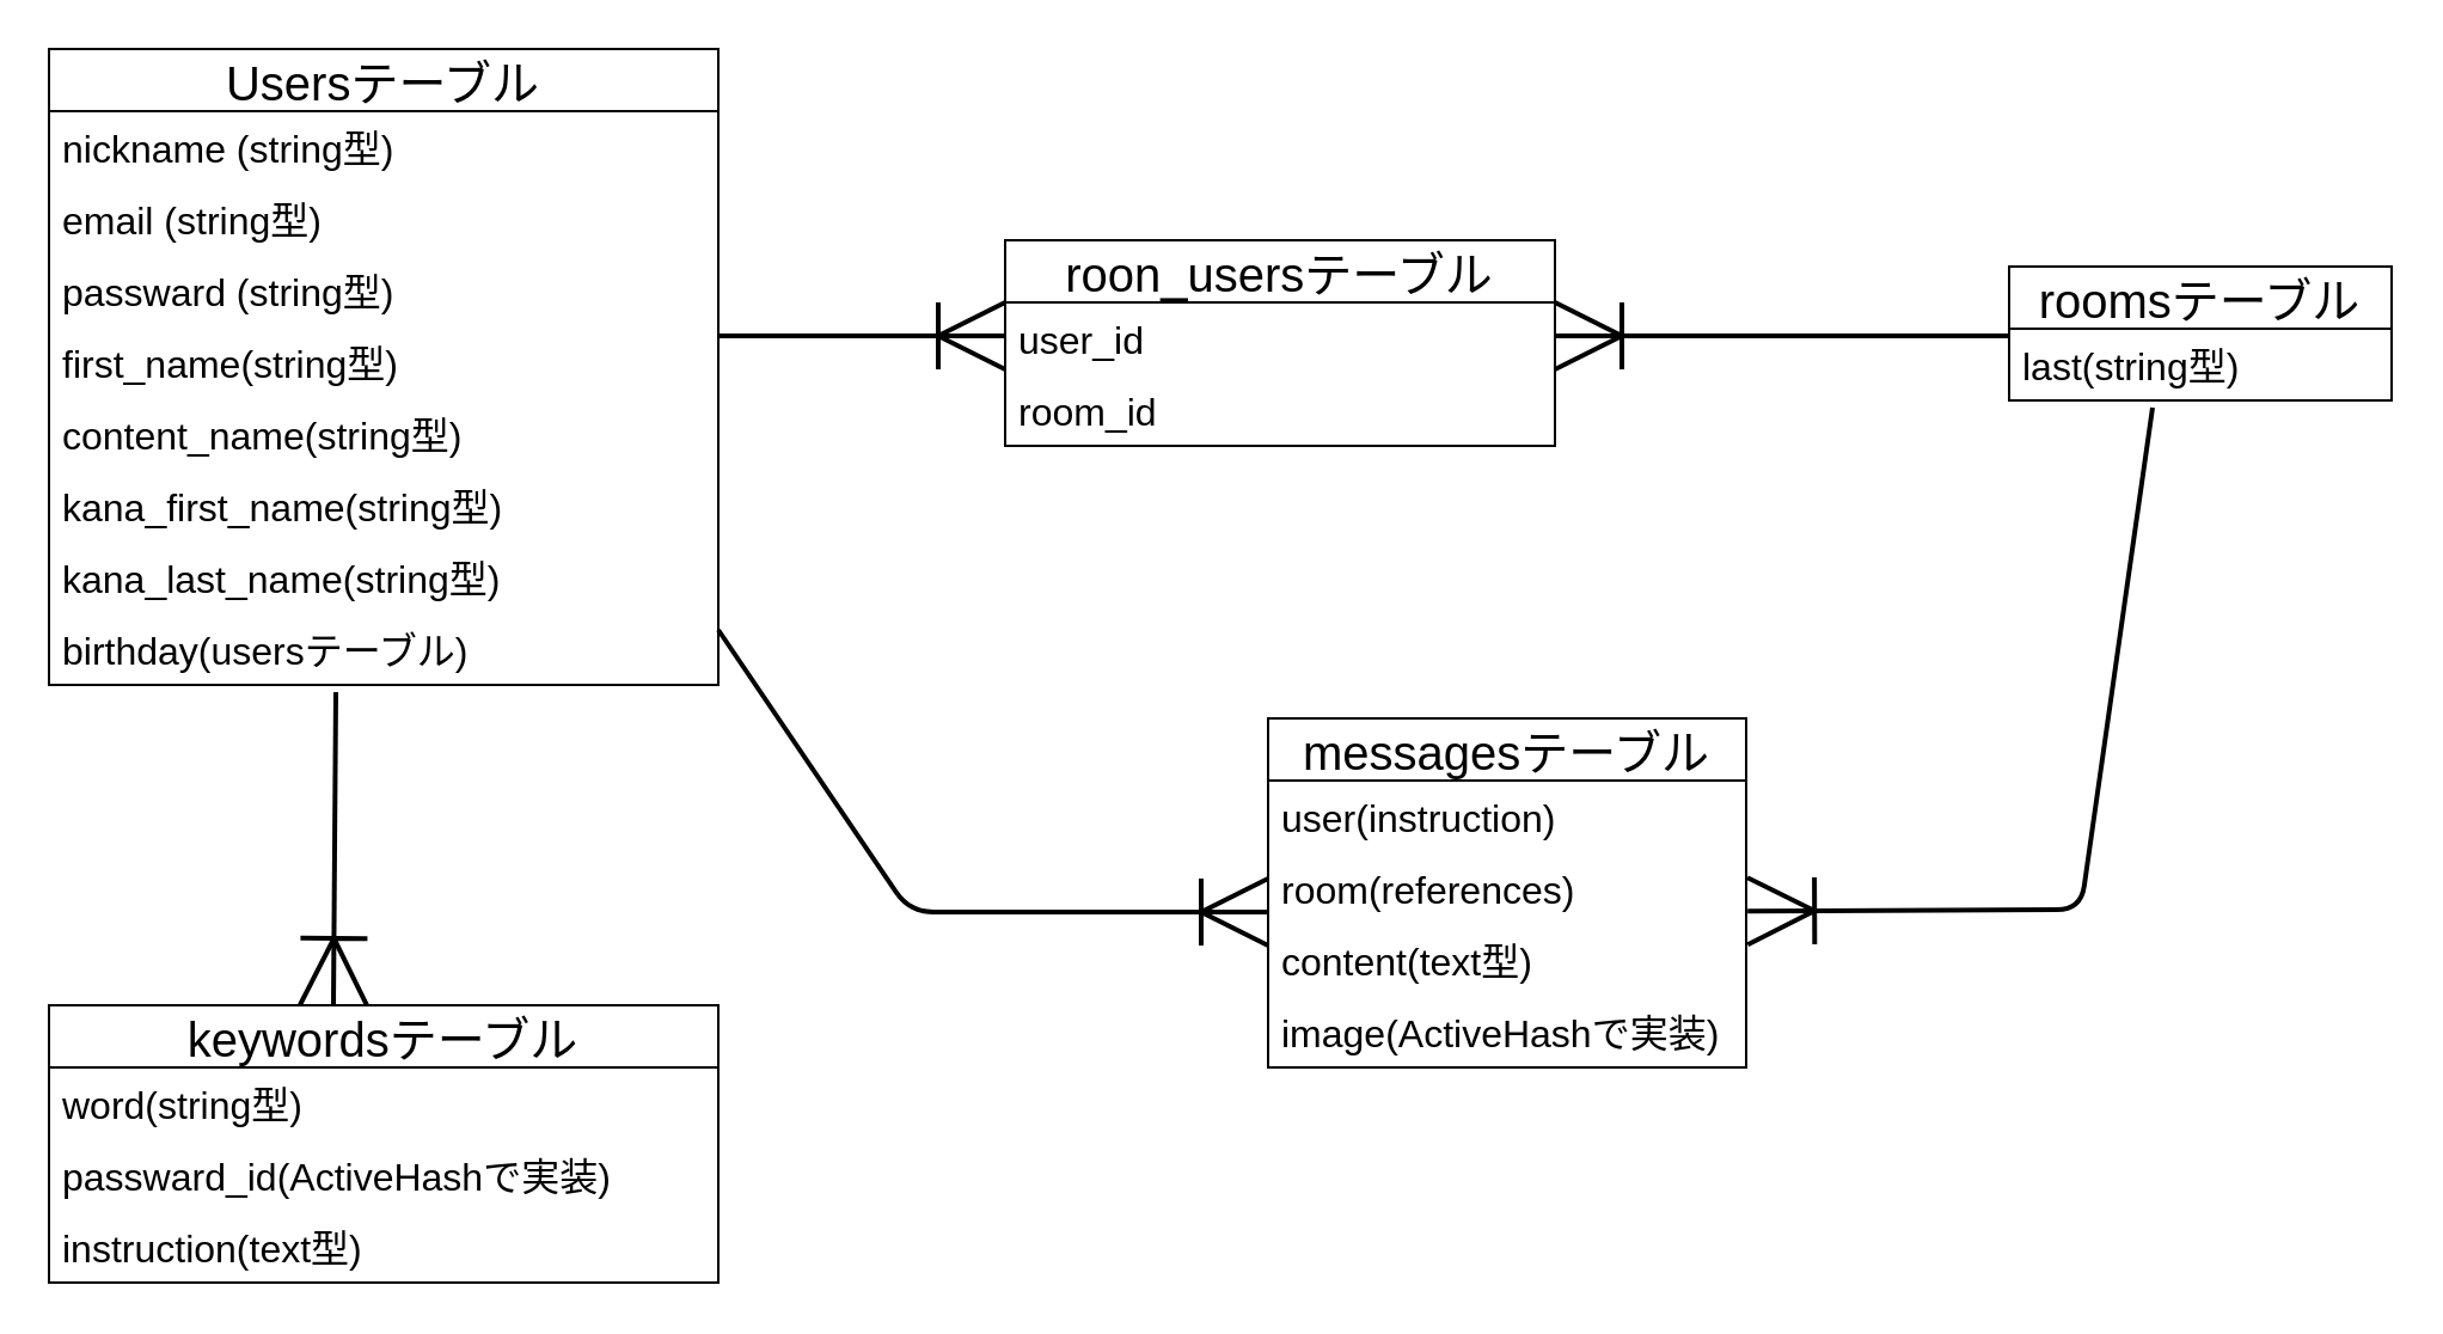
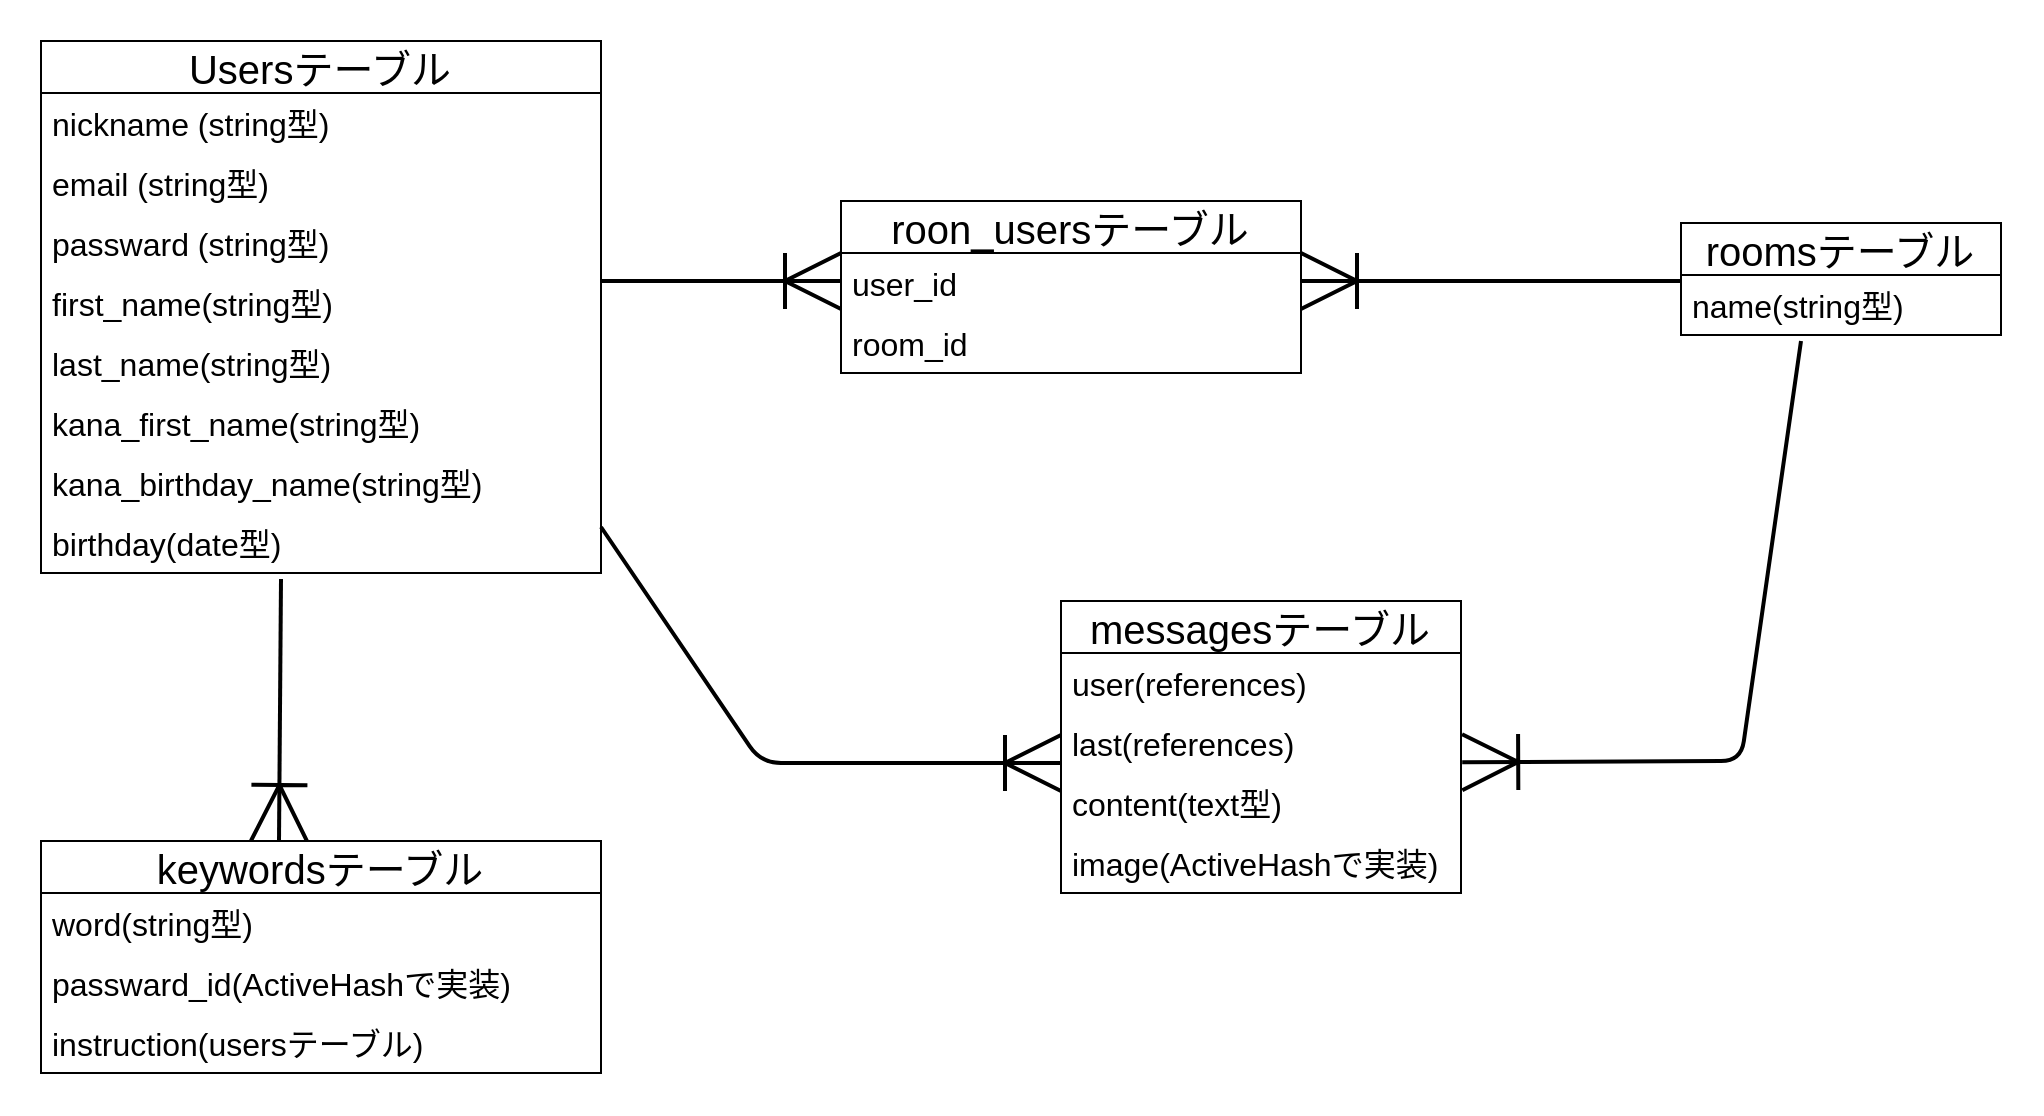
- <mxCell id="19" value="last(string型)" style="text;strokeColor=none;fillColor=none;spacingLeft=4;spacingRight=4;overflow=hidden;rotatable=0;points=[[0,0.5],[1,0.5]];portConstraint=eastwest;fontSize=16;" vertex="1" parent="18"><mxGeometry y="26" width="160" height="30" as="geometry" /></mxCell>
+ <mxCell id="19" value="name(string型)" style="text;strokeColor=none;fillColor=none;spacingLeft=4;spacingRight=4;overflow=hidden;rotatable=0;points=[[0,0.5],[1,0.5]];portConstraint=eastwest;fontSize=16;" vertex="1" parent="18"><mxGeometry y="26" width="160" height="30" as="geometry" /></mxCell>
- <mxCell id="11" value="content_name(string型)" style="text;strokeColor=none;fillColor=none;spacingLeft=4;spacingRight=4;overflow=hidden;rotatable=0;points=[[0,0.5],[1,0.5]];portConstraint=eastwest;fontSize=16;" vertex="1" parent="6"><mxGeometry y="146" width="280" height="30" as="geometry" /></mxCell>
+ <mxCell id="11" value="last_name(string型)" style="text;strokeColor=none;fillColor=none;spacingLeft=4;spacingRight=4;overflow=hidden;rotatable=0;points=[[0,0.5],[1,0.5]];portConstraint=eastwest;fontSize=16;" vertex="1" parent="6"><mxGeometry y="146" width="280" height="30" as="geometry" /></mxCell>
- <mxCell id="13" value="kana_last_name(string型)" style="text;strokeColor=none;fillColor=none;spacingLeft=4;spacingRight=4;overflow=hidden;rotatable=0;points=[[0,0.5],[1,0.5]];portConstraint=eastwest;fontSize=16;" vertex="1" parent="6"><mxGeometry y="206" width="280" height="30" as="geometry" /></mxCell>
+ <mxCell id="13" value="kana_birthday_name(string型)" style="text;strokeColor=none;fillColor=none;spacingLeft=4;spacingRight=4;overflow=hidden;rotatable=0;points=[[0,0.5],[1,0.5]];portConstraint=eastwest;fontSize=16;" vertex="1" parent="6"><mxGeometry y="206" width="280" height="30" as="geometry" /></mxCell>
- <mxCell id="14" value="birthday(usersテーブル)" style="text;strokeColor=none;fillColor=none;spacingLeft=4;spacingRight=4;overflow=hidden;rotatable=0;points=[[0,0.5],[1,0.5]];portConstraint=eastwest;fontSize=16;" vertex="1" parent="6"><mxGeometry y="236" width="280" height="30" as="geometry" /></mxCell>
+ <mxCell id="14" value="birthday(date型)" style="text;strokeColor=none;fillColor=none;spacingLeft=4;spacingRight=4;overflow=hidden;rotatable=0;points=[[0,0.5],[1,0.5]];portConstraint=eastwest;fontSize=16;" vertex="1" parent="6"><mxGeometry y="236" width="280" height="30" as="geometry" /></mxCell>
- <mxCell id="21" value="user(instruction)" style="text;strokeColor=none;fillColor=none;spacingLeft=4;spacingRight=4;overflow=hidden;rotatable=0;points=[[0,0.5],[1,0.5]];portConstraint=eastwest;fontSize=16;" vertex="1" parent="20"><mxGeometry y="26" width="200" height="30" as="geometry" /></mxCell>
+ <mxCell id="21" value="user(references)" style="text;strokeColor=none;fillColor=none;spacingLeft=4;spacingRight=4;overflow=hidden;rotatable=0;points=[[0,0.5],[1,0.5]];portConstraint=eastwest;fontSize=16;" vertex="1" parent="20"><mxGeometry y="26" width="200" height="30" as="geometry" /></mxCell>
- <mxCell id="22" value="room(references)" style="text;strokeColor=none;fillColor=none;spacingLeft=4;spacingRight=4;overflow=hidden;rotatable=0;points=[[0,0.5],[1,0.5]];portConstraint=eastwest;fontSize=16;" vertex="1" parent="20"><mxGeometry y="56" width="200" height="30" as="geometry" /></mxCell>
+ <mxCell id="22" value="last(references)" style="text;strokeColor=none;fillColor=none;spacingLeft=4;spacingRight=4;overflow=hidden;rotatable=0;points=[[0,0.5],[1,0.5]];portConstraint=eastwest;fontSize=16;" vertex="1" parent="20"><mxGeometry y="56" width="200" height="30" as="geometry" /></mxCell>
- <mxCell id="5" value="instruction(text型)" style="text;strokeColor=none;fillColor=none;spacingLeft=4;spacingRight=4;overflow=hidden;rotatable=0;points=[[0,0.5],[1,0.5]];portConstraint=eastwest;fontSize=16;" vertex="1" parent="2"><mxGeometry y="86" width="280" height="30" as="geometry" /></mxCell>
+ <mxCell id="5" value="instruction(usersテーブル)" style="text;strokeColor=none;fillColor=none;spacingLeft=4;spacingRight=4;overflow=hidden;rotatable=0;points=[[0,0.5],[1,0.5]];portConstraint=eastwest;fontSize=16;" vertex="1" parent="2"><mxGeometry y="86" width="280" height="30" as="geometry" /></mxCell>
